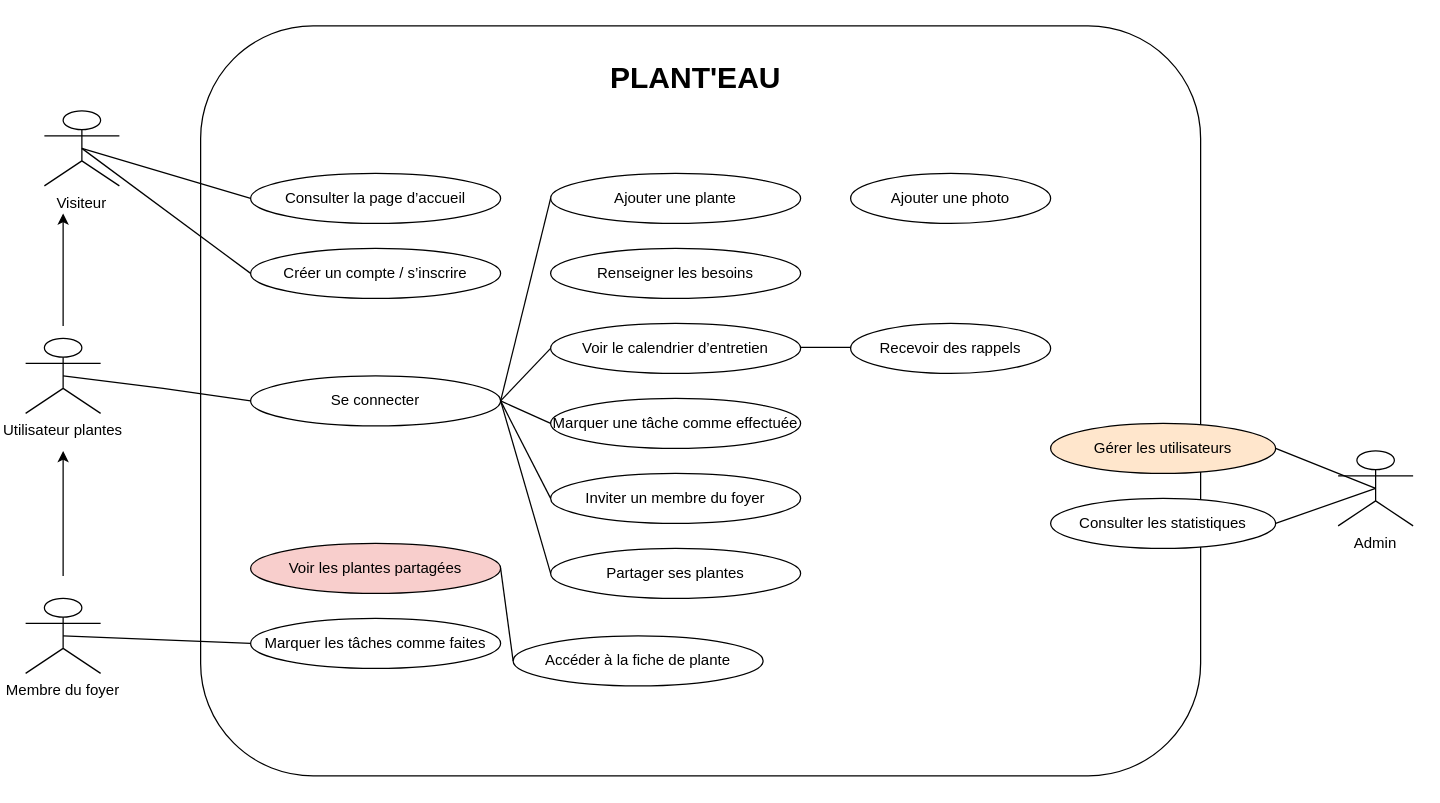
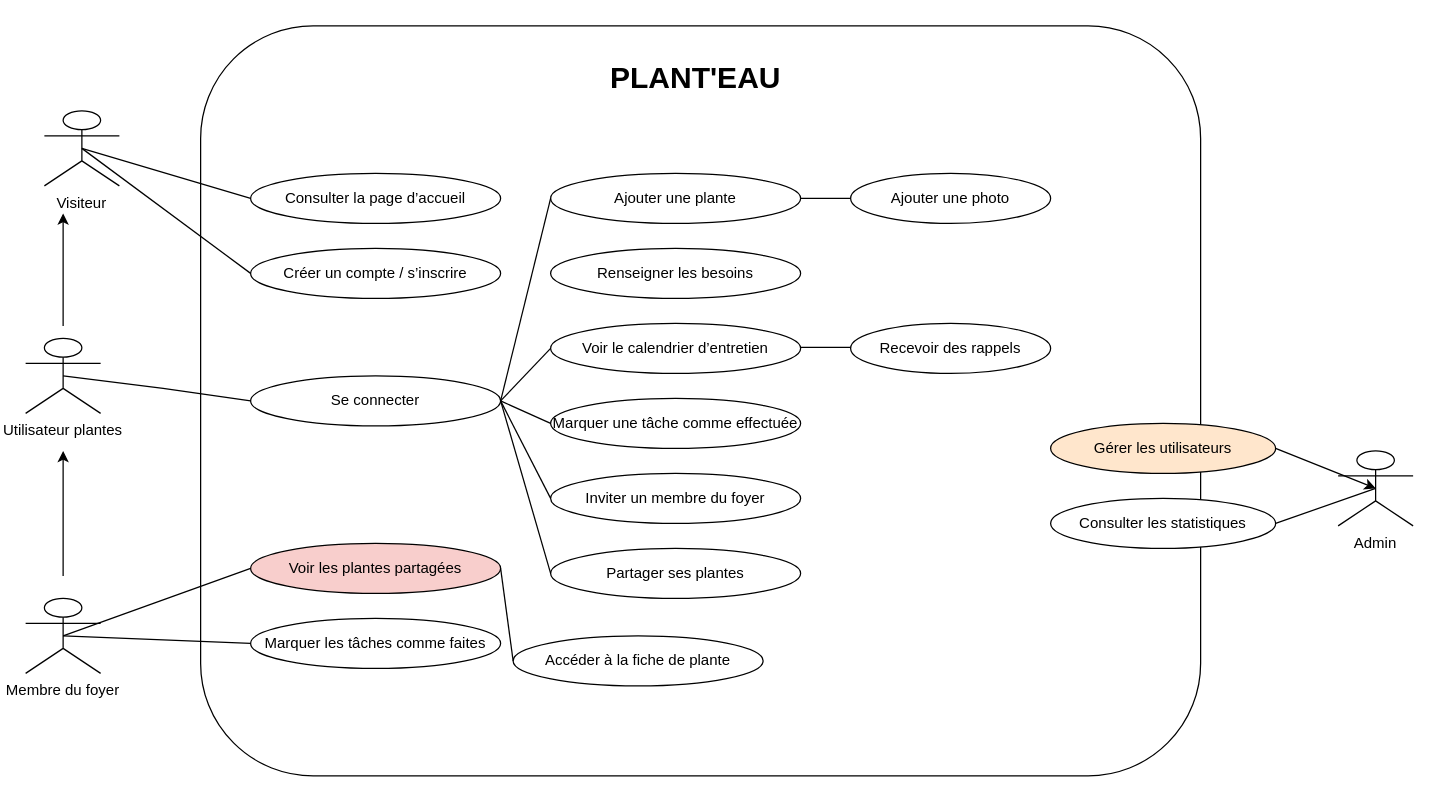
+ <mxCell id="22" value="" style="endArrow=none;html=1;rounded=0;entryX=0;entryY=0.5;entryDx=0;entryDy=0;exitX=1;exitY=0.5;exitDx=0;exitDy=0;" edge="1" parent="2" source="6" target="10"><mxGeometry width="50" height="50" relative="1" as="geometry"><mxPoint x="480" y="298" as="sourcePoint" /><mxPoint x="520" y="136" as="targetPoint" /></mxGeometry></mxCell>
- <mxCell id="39" value="" style="endArrow=none;html=1;rounded=0;entryX=0.5;entryY=0.5;entryDx=0;entryDy=0;exitX=1;exitY=0.5;exitDx=0;exitDy=0;entryPerimeter=0;" edge="1" parent="1" source="17" target="30"><mxGeometry width="50" height="50" relative="1" as="geometry"><mxPoint x="1025" y="317" as="sourcePoint" /><mxPoint x="1175" y="323" as="targetPoint" /></mxGeometry></mxCell>
+ <mxCell id="39" value="" style="endArrow=classic;html=1;rounded=0;entryX=0.5;entryY=0.5;entryDx=0;entryDy=0;exitX=1;exitY=0.5;exitDx=0;exitDy=0;entryPerimeter=0;" edge="1" parent="1" source="17" target="30"><mxGeometry width="50" height="50" relative="1" as="geometry"><mxPoint x="1025" y="317" as="sourcePoint" /><mxPoint x="1175" y="323" as="targetPoint" /></mxGeometry></mxCell>
+ <mxCell id="36" value="" style="endArrow=none;html=1;rounded=0;entryX=0;entryY=0.5;entryDx=0;entryDy=0;exitX=0.5;exitY=0.5;exitDx=0;exitDy=0;exitPerimeter=0;" edge="1" parent="1" source="29" target="15"><mxGeometry width="50" height="50" relative="1" as="geometry"><mxPoint x="50" y="505" as="sourcePoint" /><mxPoint x="196" y="470" as="targetPoint" /></mxGeometry></mxCell>
